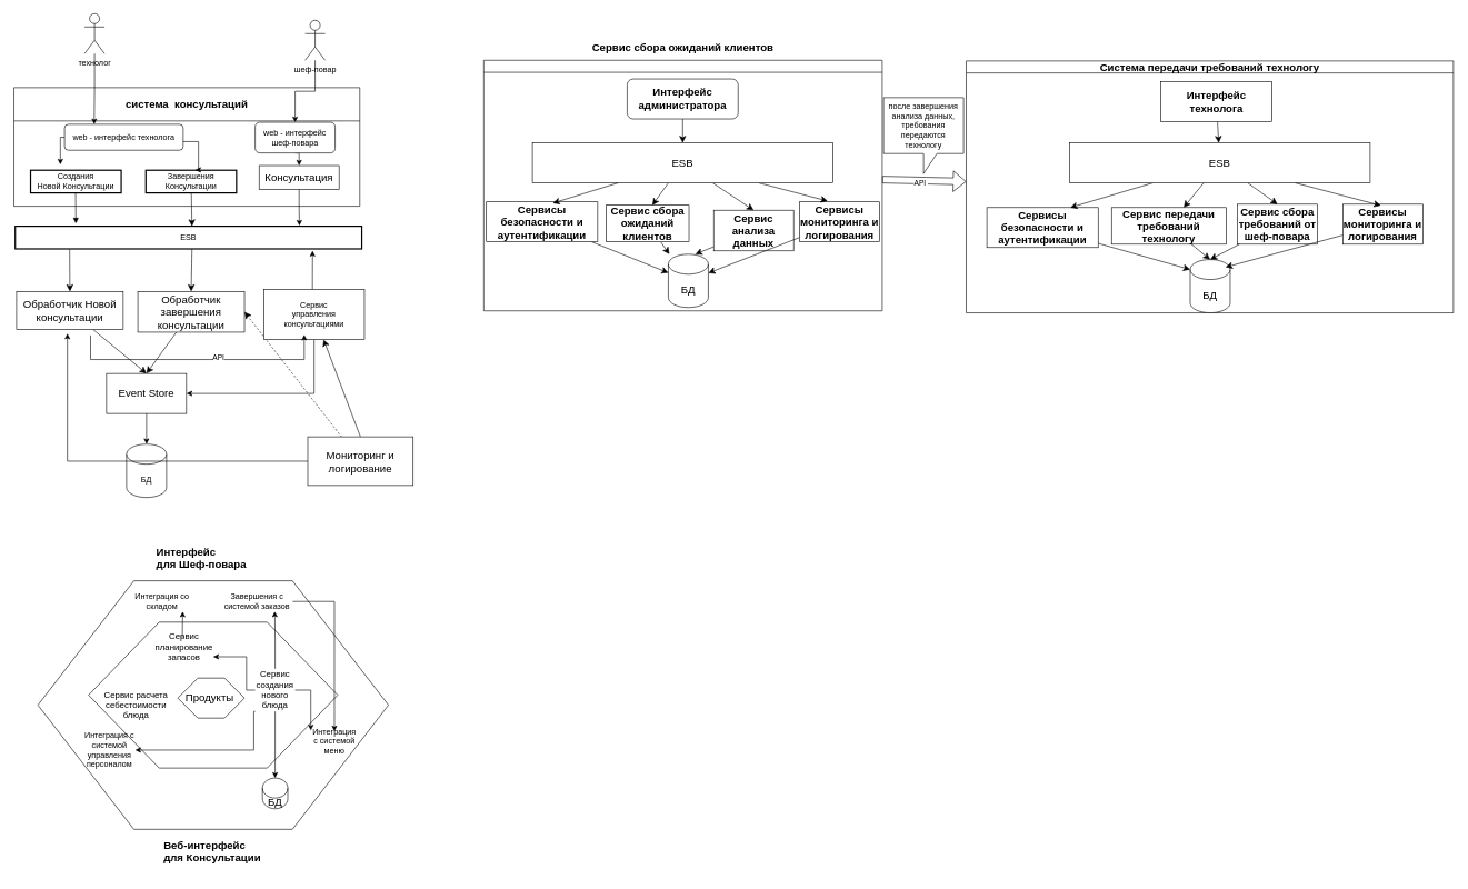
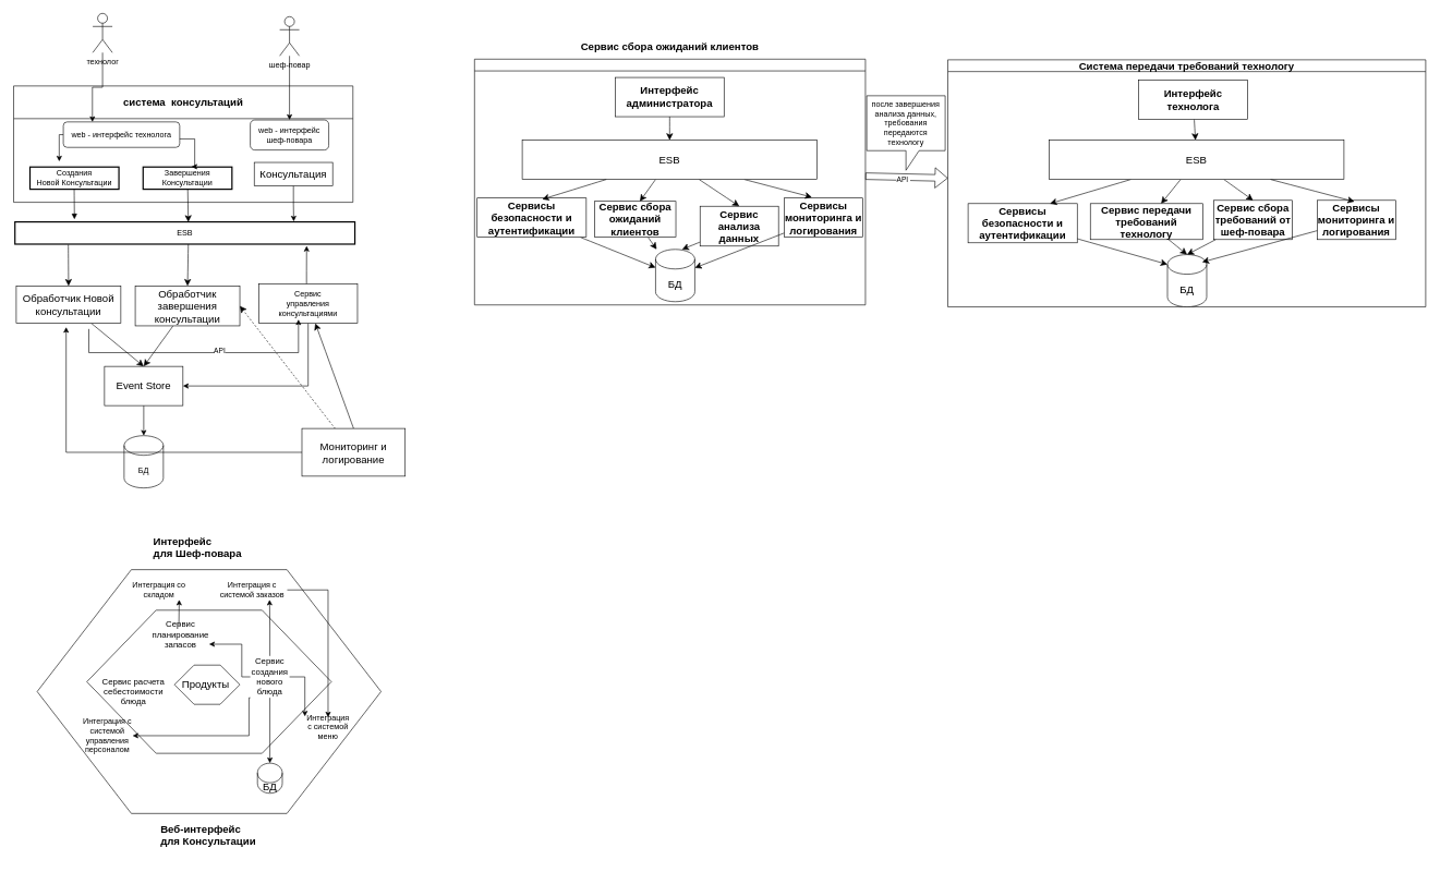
- <mxCell id="74" value="технолог" style="shape=umlActor;verticalLabelPosition=bottom;verticalAlign=top;html=1;outlineConnect=0;" parent="1" vertex="1"><mxGeometry x="126" y="20" width="30" height="60" as="geometry" /></mxCell>
+ <mxCell id="74" value="технолог" style="shape=umlActor;verticalLabelPosition=bottom;verticalAlign=top;html=1;outlineConnect=0;" parent="1" vertex="1"><mxGeometry x="141" y="20" width="30" height="60" as="geometry" /></mxCell>
- <mxCell id="75" value="шеф-повар" style="shape=umlActor;verticalLabelPosition=bottom;verticalAlign=top;html=1;outlineConnect=0;" parent="1" vertex="1"><mxGeometry x="457" y="30" width="30" height="60" as="geometry" /></mxCell>
+ <mxCell id="75" value="шеф-повар" style="shape=umlActor;verticalLabelPosition=bottom;verticalAlign=top;html=1;outlineConnect=0;" parent="1" vertex="1"><mxGeometry x="427" y="25" width="30" height="60" as="geometry" /></mxCell>
- <mxCell id="43" value="&lt;strong&gt;Интерфейс администратора&lt;/strong&gt;" style="whiteSpace=wrap;html=1;fontSize=16;rounded=1;" parent="39" vertex="1"><mxGeometry x="215.25" y="28" width="166.5" height="60" as="geometry" /></mxCell>
+ <mxCell id="43" value="&lt;strong&gt;Интерфейс администратора&lt;/strong&gt;" style="rounded=0;whiteSpace=wrap;html=1;fontSize=16;" parent="39" vertex="1"><mxGeometry x="215.25" y="28" width="166.5" height="60" as="geometry" /></mxCell>
- <mxCell id="18" style="edgeStyle=orthogonalEdgeStyle;rounded=0;orthogonalLoop=1;jettySize=auto;html=1;exitX=0.5;exitY=1;exitDx=0;exitDy=0;entryX=0.5;entryY=0;entryDx=0;entryDy=0;" parent="15" source="19" target="20" edge="1"><mxGeometry relative="1" as="geometry" /></mxCell>
- <mxCell id="81" value="Сервис&lt;br&gt;управления консультациями" style="rounded=0;whiteSpace=wrap;html=1;" parent="1" vertex="1"><mxGeometry x="395" y="434" width="151" height="75" as="geometry" /></mxCell>
+ <mxCell id="81" value="Сервис&lt;br&gt;управления консультациями" style="rounded=0;whiteSpace=wrap;html=1;" parent="1" vertex="1"><mxGeometry x="395" y="434" width="151" height="60" as="geometry" /></mxCell>
- <mxCell id="87" value="Завершения с системой заказов" style="text;html=1;strokeColor=none;fillColor=none;align=center;verticalAlign=middle;whiteSpace=wrap;rounded=0;" parent="1" vertex="1"><mxGeometry x="330.5" y="887" width="108" height="30" as="geometry" /></mxCell>
+ <mxCell id="87" value="Интеграция с системой заказов" style="text;html=1;strokeColor=none;fillColor=none;align=center;verticalAlign=middle;whiteSpace=wrap;rounded=0;" parent="1" vertex="1"><mxGeometry x="330.5" y="887" width="108" height="30" as="geometry" /></mxCell>
